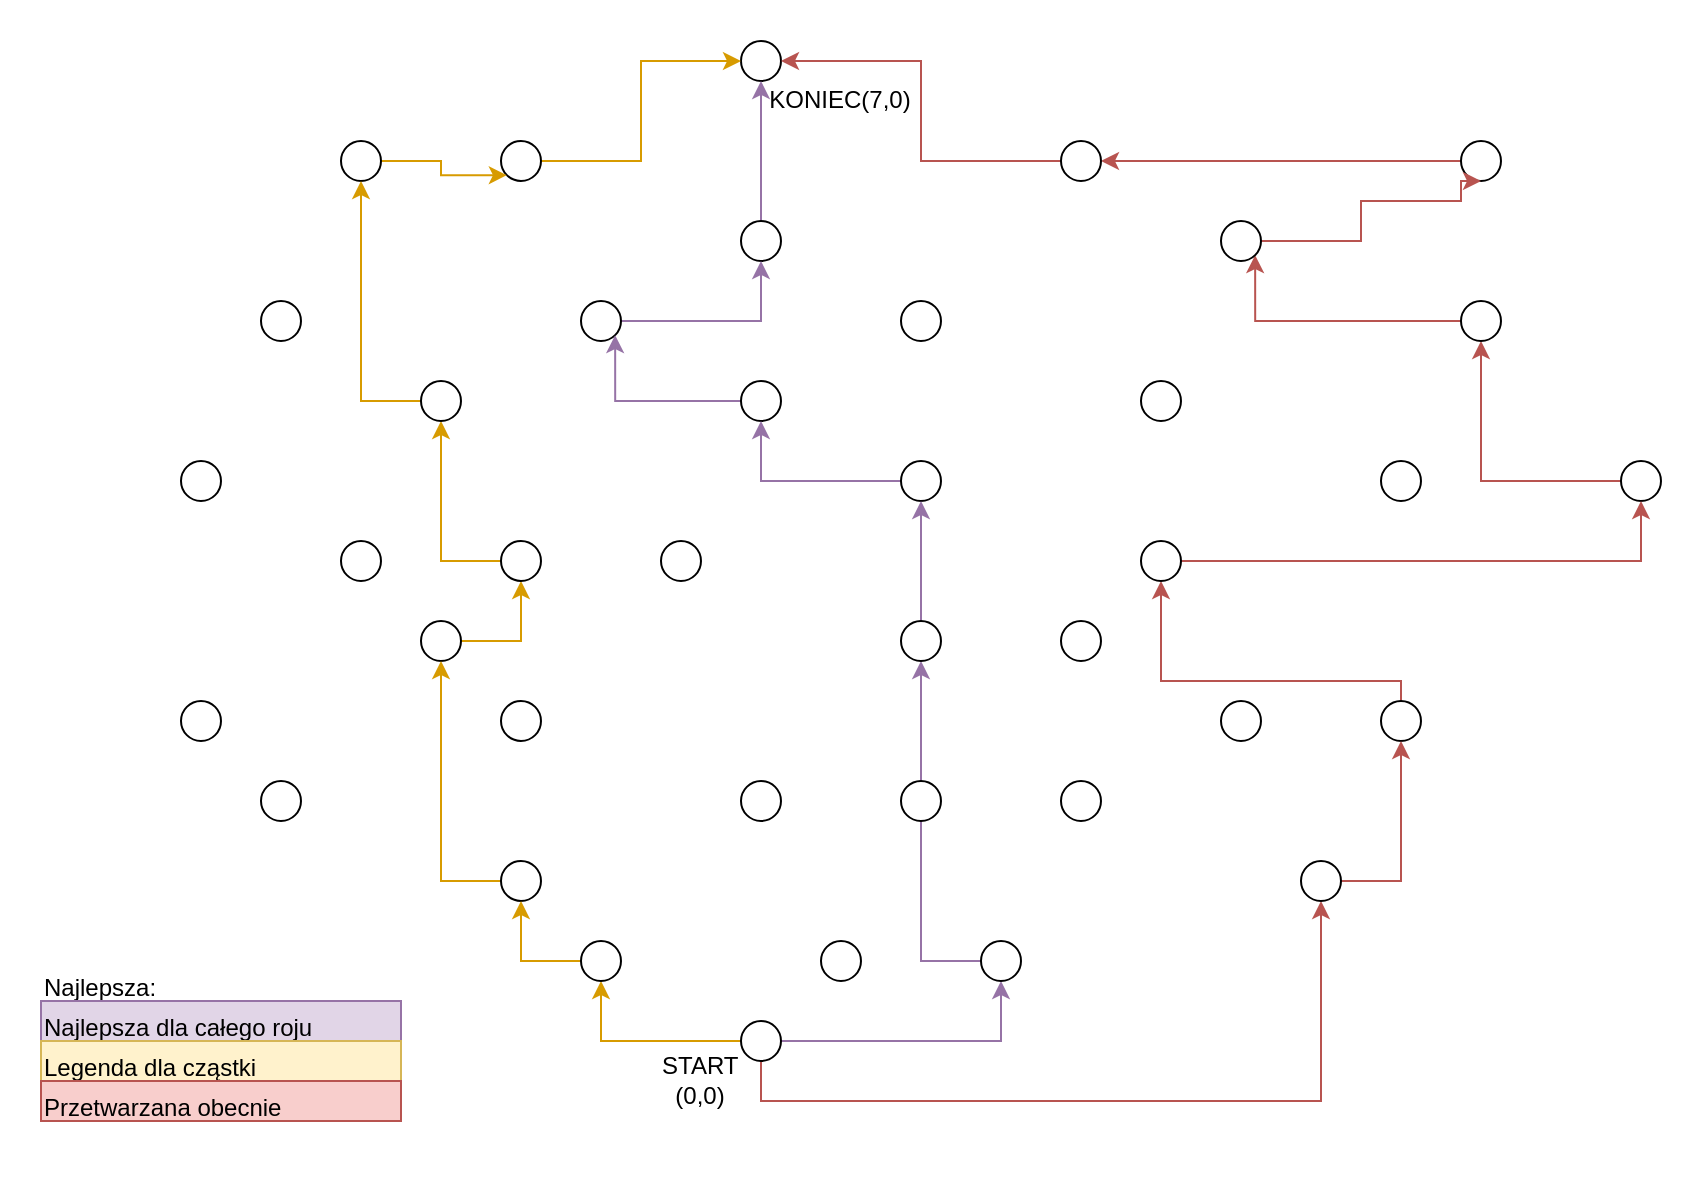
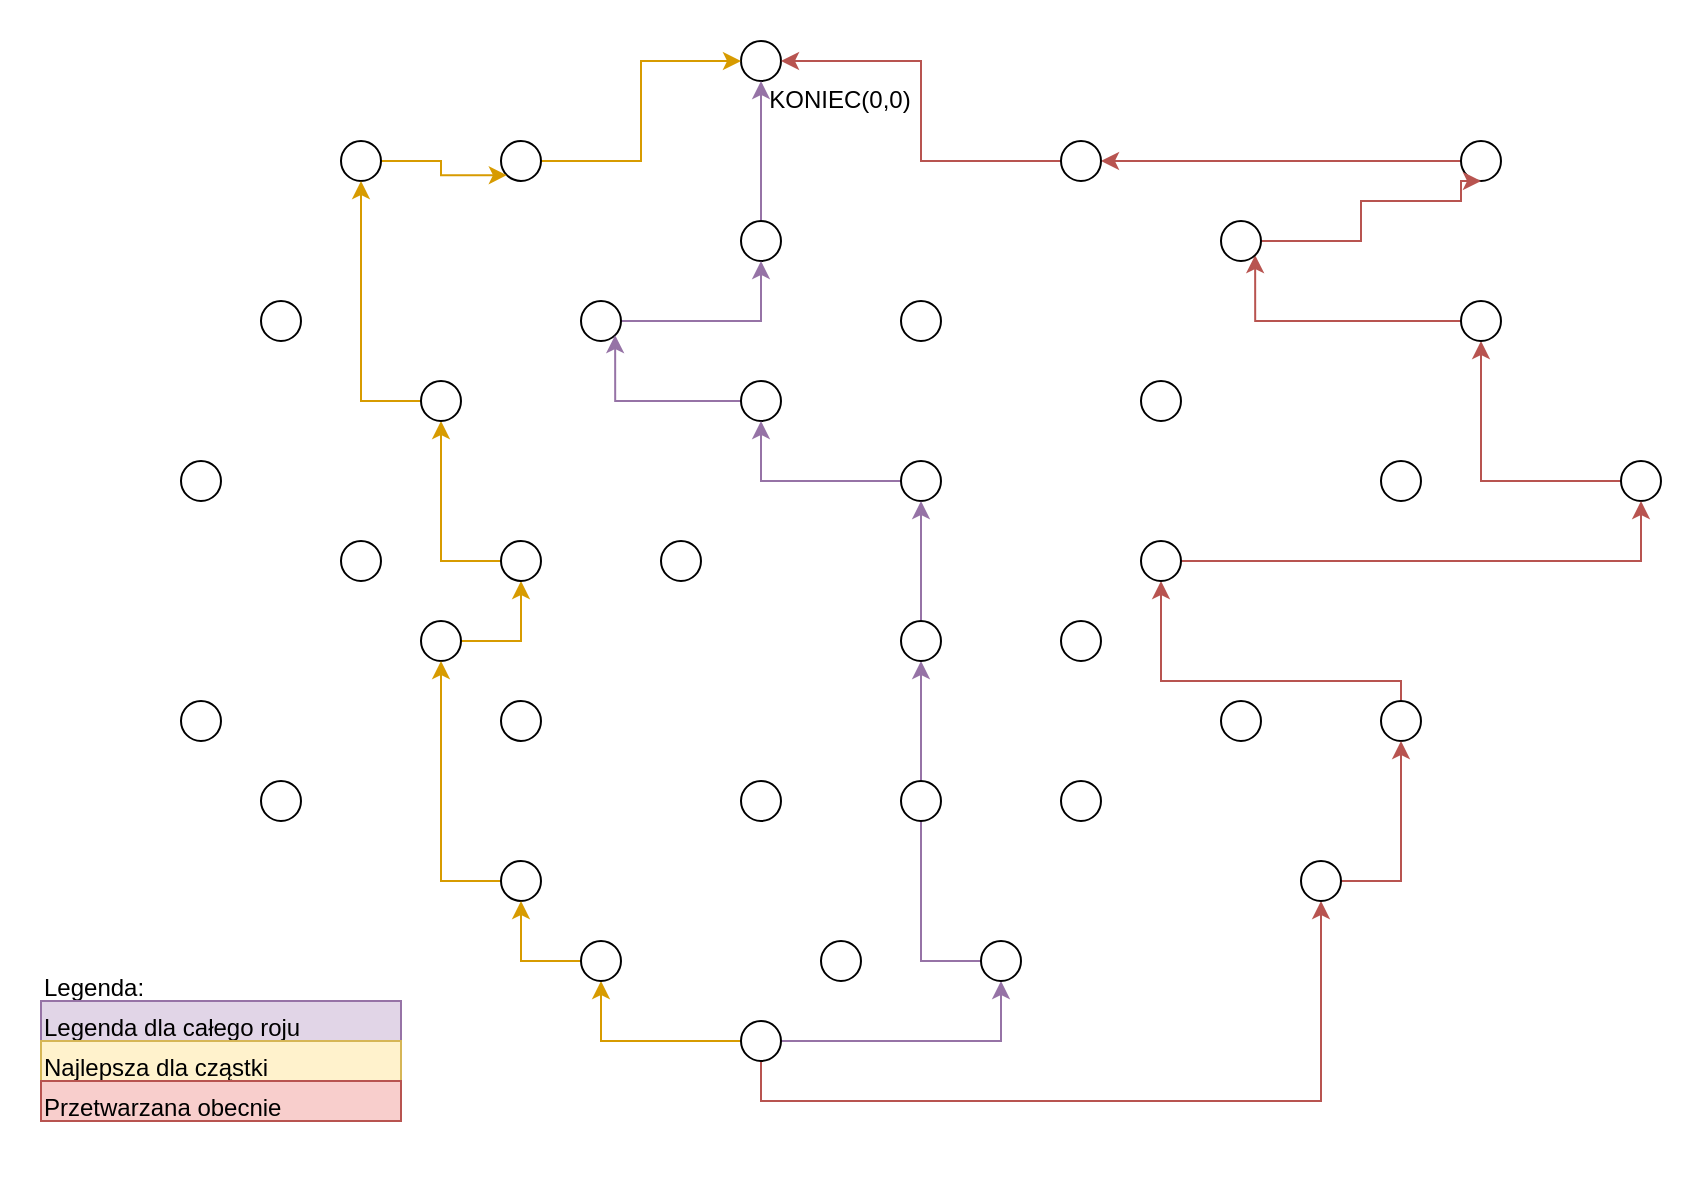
- <mxCell id="66" value="KONIEC(7,0)" style="text;html=1;strokeColor=none;fillColor=none;align=center;verticalAlign=middle;whiteSpace=wrap;rounded=0;" vertex="1" parent="1"><mxGeometry x="400" y="40" width="40" height="20" as="geometry" /></mxCell>
+ <mxCell id="66" value="KONIEC(0,0)" style="text;html=1;strokeColor=none;fillColor=none;align=center;verticalAlign=middle;whiteSpace=wrap;rounded=0;" vertex="1" parent="1"><mxGeometry x="400" y="40" width="40" height="20" as="geometry" /></mxCell>
- <mxCell id="67" value="Najlepsza:&lt;br&gt;" style="text;html=1;strokeColor=none;fillColor=none;align=left;verticalAlign=top;whiteSpace=wrap;rounded=0;" vertex="1" parent="1"><mxGeometry y="480" width="180" height="20" as="geometry" x="20" /></mxCell>
+ <mxCell id="67" value="Legenda:&lt;br&gt;" style="text;html=1;strokeColor=none;fillColor=none;align=left;verticalAlign=top;whiteSpace=wrap;rounded=0;" vertex="1" parent="1"><mxGeometry y="480" width="180" height="20" as="geometry" x="20" /></mxCell>
- <mxCell id="68" value="Najlepsza dla całego roju" style="text;html=1;strokeColor=#9673a6;fillColor=#e1d5e7;align=left;verticalAlign=top;whiteSpace=wrap;rounded=0;" vertex="1" parent="1"><mxGeometry y="500" width="180" height="20" as="geometry" x="20" /></mxCell>
+ <mxCell id="68" value="Legenda dla całego roju" style="text;html=1;strokeColor=#9673a6;fillColor=#e1d5e7;align=left;verticalAlign=top;whiteSpace=wrap;rounded=0;" vertex="1" parent="1"><mxGeometry y="500" width="180" height="20" as="geometry" x="20" /></mxCell>
- <mxCell id="70" value="Legenda dla cząstki" style="text;html=1;strokeColor=#d6b656;fillColor=#fff2cc;align=left;verticalAlign=top;whiteSpace=wrap;rounded=0;" vertex="1" parent="1"><mxGeometry y="520" width="180" height="20" as="geometry" x="20" /></mxCell>
+ <mxCell id="70" value="Najlepsza dla cząstki" style="text;html=1;strokeColor=#d6b656;fillColor=#fff2cc;align=left;verticalAlign=top;whiteSpace=wrap;rounded=0;" vertex="1" parent="1"><mxGeometry y="520" width="180" height="20" as="geometry" x="20" /></mxCell>
- <mxCell id="65" value="START (0,0)" style="text;html=1;strokeColor=none;fillColor=none;align=center;verticalAlign=middle;whiteSpace=wrap;rounded=0;" vertex="1" parent="1"><mxGeometry x="330" y="530" width="40" height="20" as="geometry" /></mxCell>
